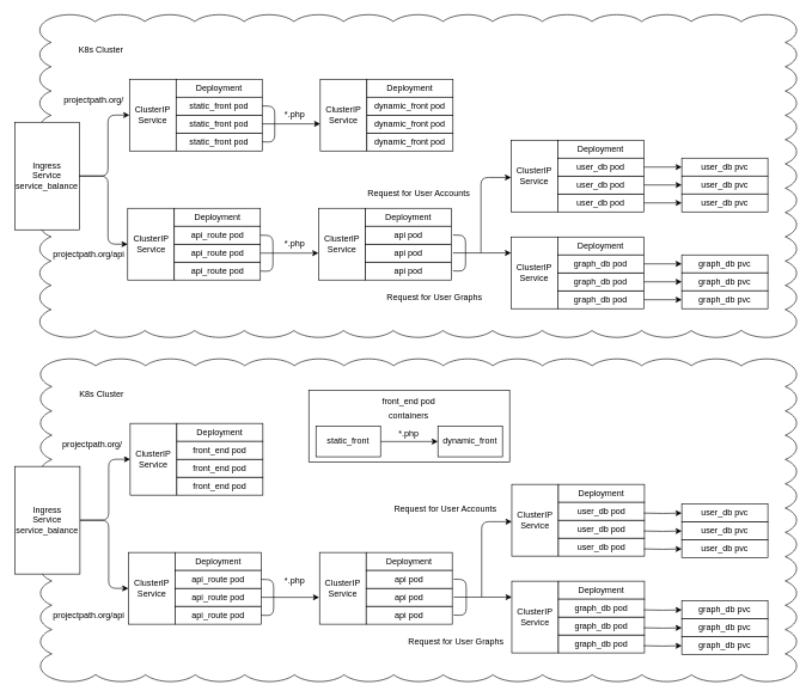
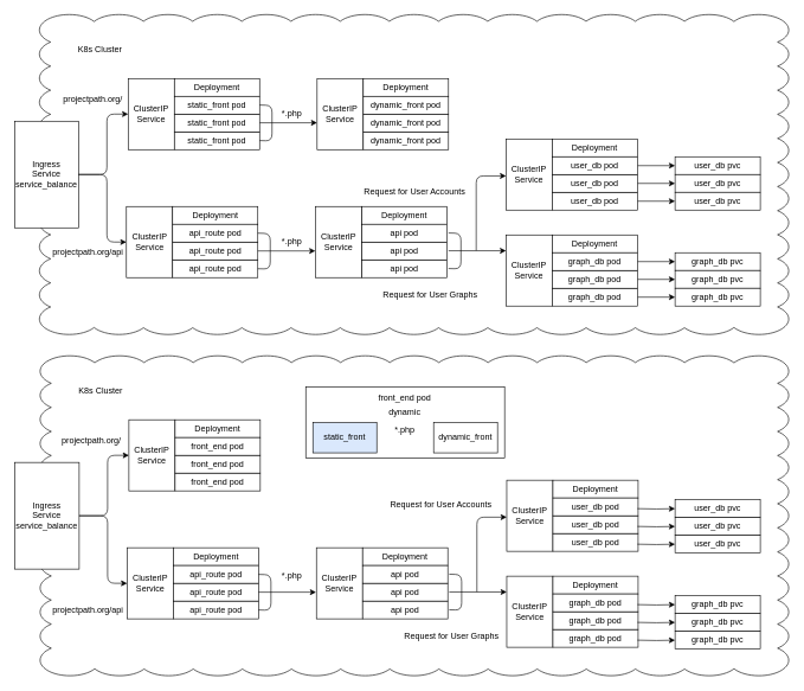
- <mxCell id="107" value="containers" style="text;html=1;align=center;verticalAlign=middle;resizable=0;points=[];autosize=1;" parent="1" vertex="1"><mxGeometry x="534" y="569" width="70" height="20" as="geometry" /></mxCell>
+ <mxCell id="107" value="dynamic" style="text;html=1;align=center;verticalAlign=middle;resizable=0;points=[];autosize=1;" parent="1" vertex="1"><mxGeometry x="534" y="569" width="70" height="20" as="geometry" /></mxCell>
- <mxCell id="106" value="static_front" style="rounded=0;whiteSpace=wrap;html=1;" parent="1" vertex="1"><mxGeometry x="440" y="594" width="90" height="42.5" as="geometry" /></mxCell>
+ <mxCell id="106" value="static_front" style="rounded=0;whiteSpace=wrap;html=1;fillColor=#dae8fc;" parent="1" vertex="1"><mxGeometry x="440" y="594" width="90" height="42.5" as="geometry" /></mxCell>
- <mxCell id="105" style="edgeStyle=orthogonalEdgeStyle;rounded=0;orthogonalLoop=1;jettySize=auto;html=1;exitX=1;exitY=0.5;exitDx=0;exitDy=0;entryX=0;entryY=0.5;entryDx=0;entryDy=0;" parent="1" source="106" target="108" edge="1"><mxGeometry relative="1" as="geometry" /></mxCell>
